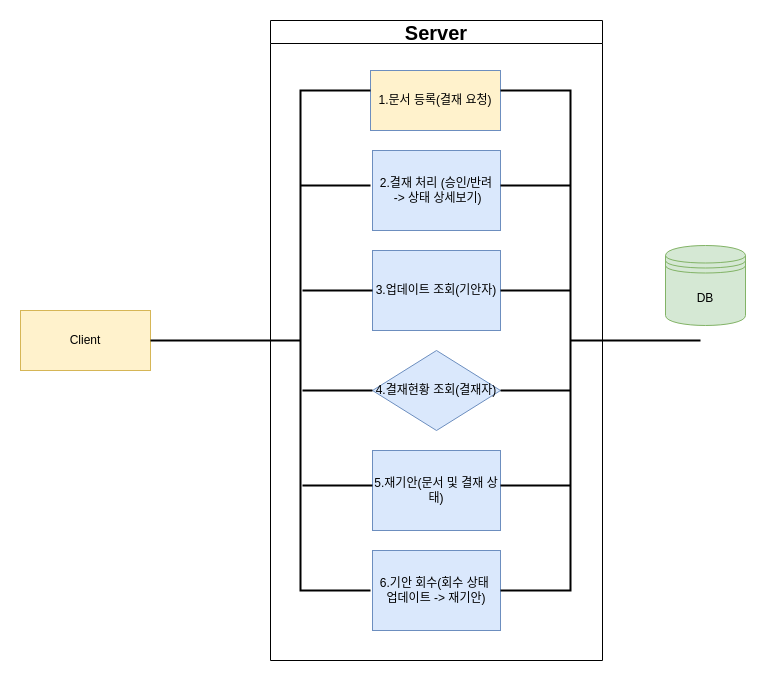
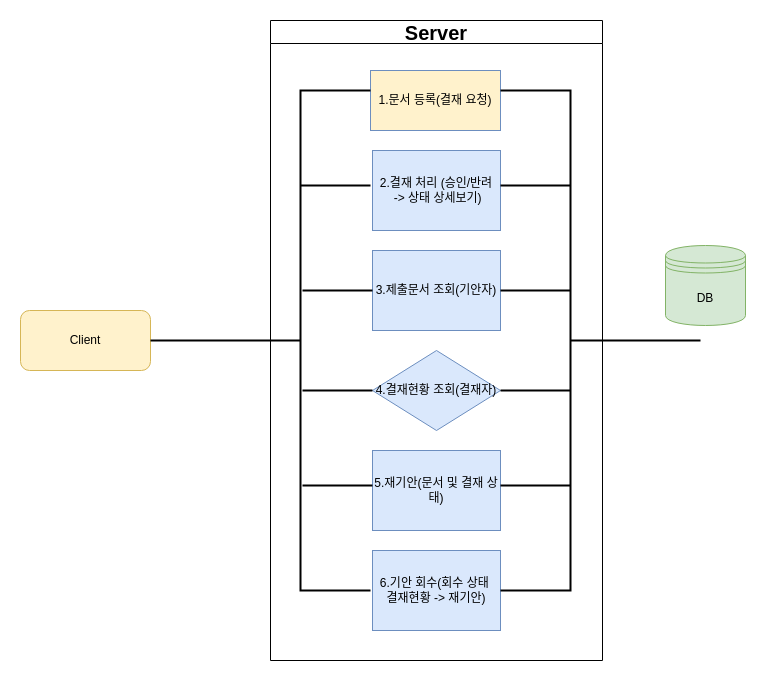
- <mxCell id="4" value="3.업데이트 조회(기안자)" style="whiteSpace=wrap;html=1;fillColor=#dae8fc;strokeColor=#6c8ebf;" parent="2" vertex="1"><mxGeometry x="102" y="230" width="128" height="80" as="geometry" /></mxCell>
+ <mxCell id="4" value="3.제출문서 조회(기안자)" style="whiteSpace=wrap;html=1;fillColor=#dae8fc;strokeColor=#6c8ebf;" parent="2" vertex="1"><mxGeometry x="102" y="230" width="128" height="80" as="geometry" /></mxCell>
- <mxCell id="20" value="Client" style="html=1;whiteSpace=wrap;fillColor=#fff2cc;strokeColor=#d6b656;" parent="1" vertex="1"><mxGeometry x="20" y="310" width="130" height="60" as="geometry" /></mxCell>
+ <mxCell id="20" value="Client" style="html=1;whiteSpace=wrap;fillColor=#fff2cc;strokeColor=#d6b656;rounded=1;" parent="1" vertex="1"><mxGeometry x="20" y="310" width="130" height="60" as="geometry" /></mxCell>
- <mxCell id="8" value="6.기안 회수(회수 상태&amp;nbsp;&lt;div&gt;업데이트 -&amp;gt; 재기안)&lt;/div&gt;" style="whiteSpace=wrap;html=1;fillColor=#dae8fc;strokeColor=#6c8ebf;" parent="2" vertex="1"><mxGeometry x="102" y="530" width="128" height="80" as="geometry" /></mxCell>
+ <mxCell id="8" value="6.기안 회수(회수 상태&amp;nbsp;&lt;div&gt;결재현황 -&amp;gt; 재기안)&lt;/div&gt;" style="whiteSpace=wrap;html=1;fillColor=#dae8fc;strokeColor=#6c8ebf;" parent="2" vertex="1"><mxGeometry x="102" y="530" width="128" height="80" as="geometry" /></mxCell>
